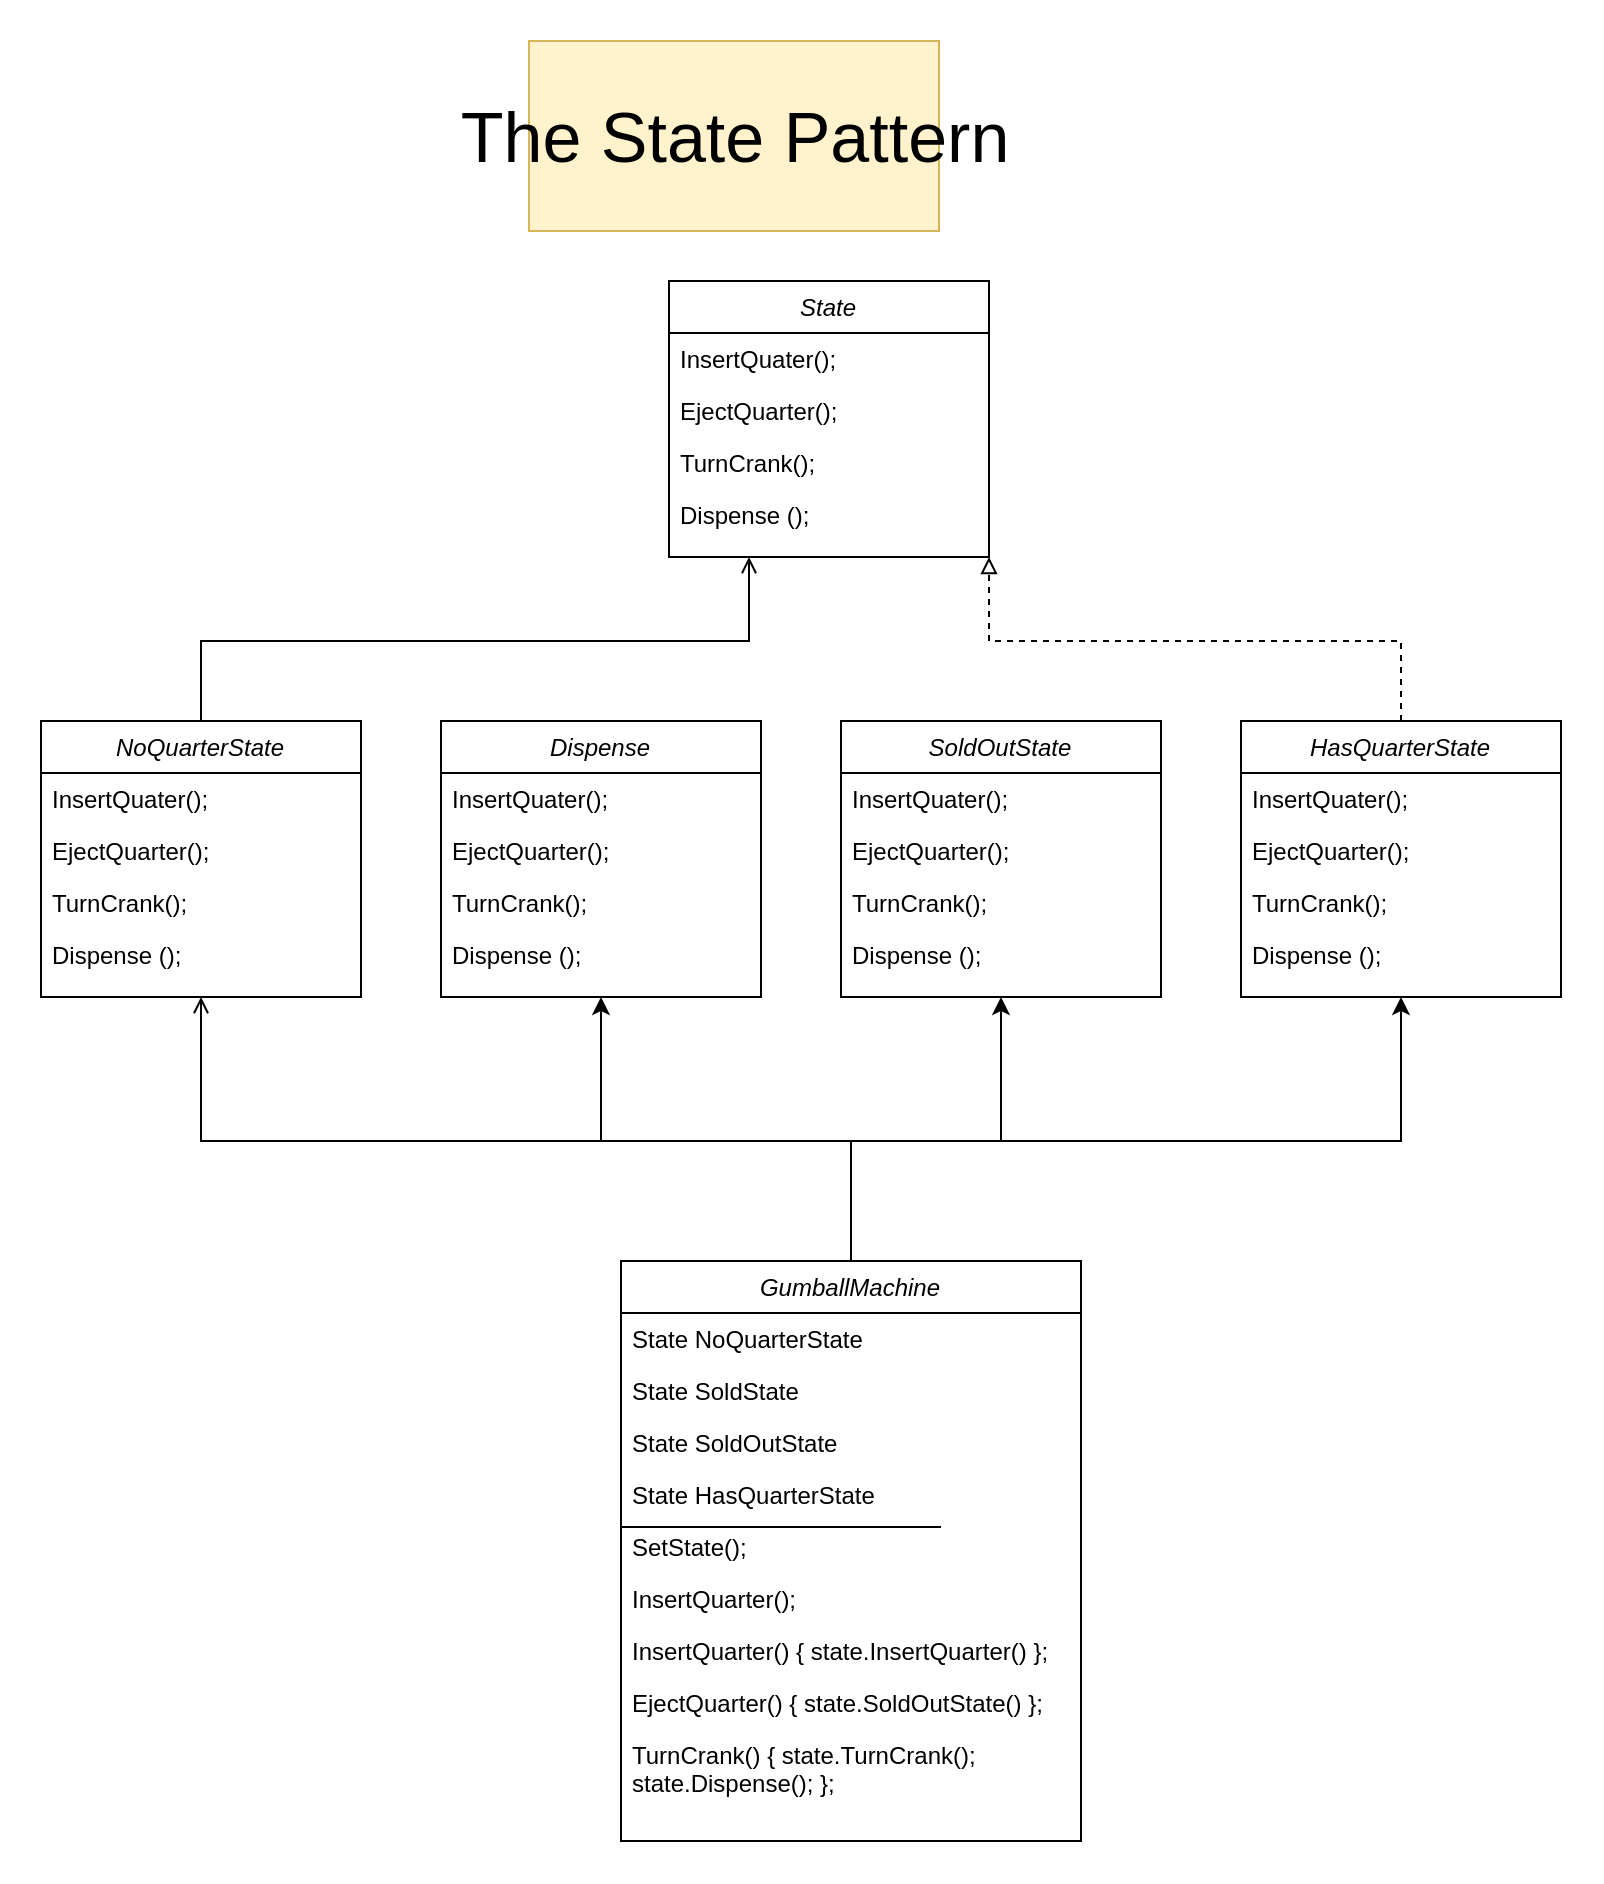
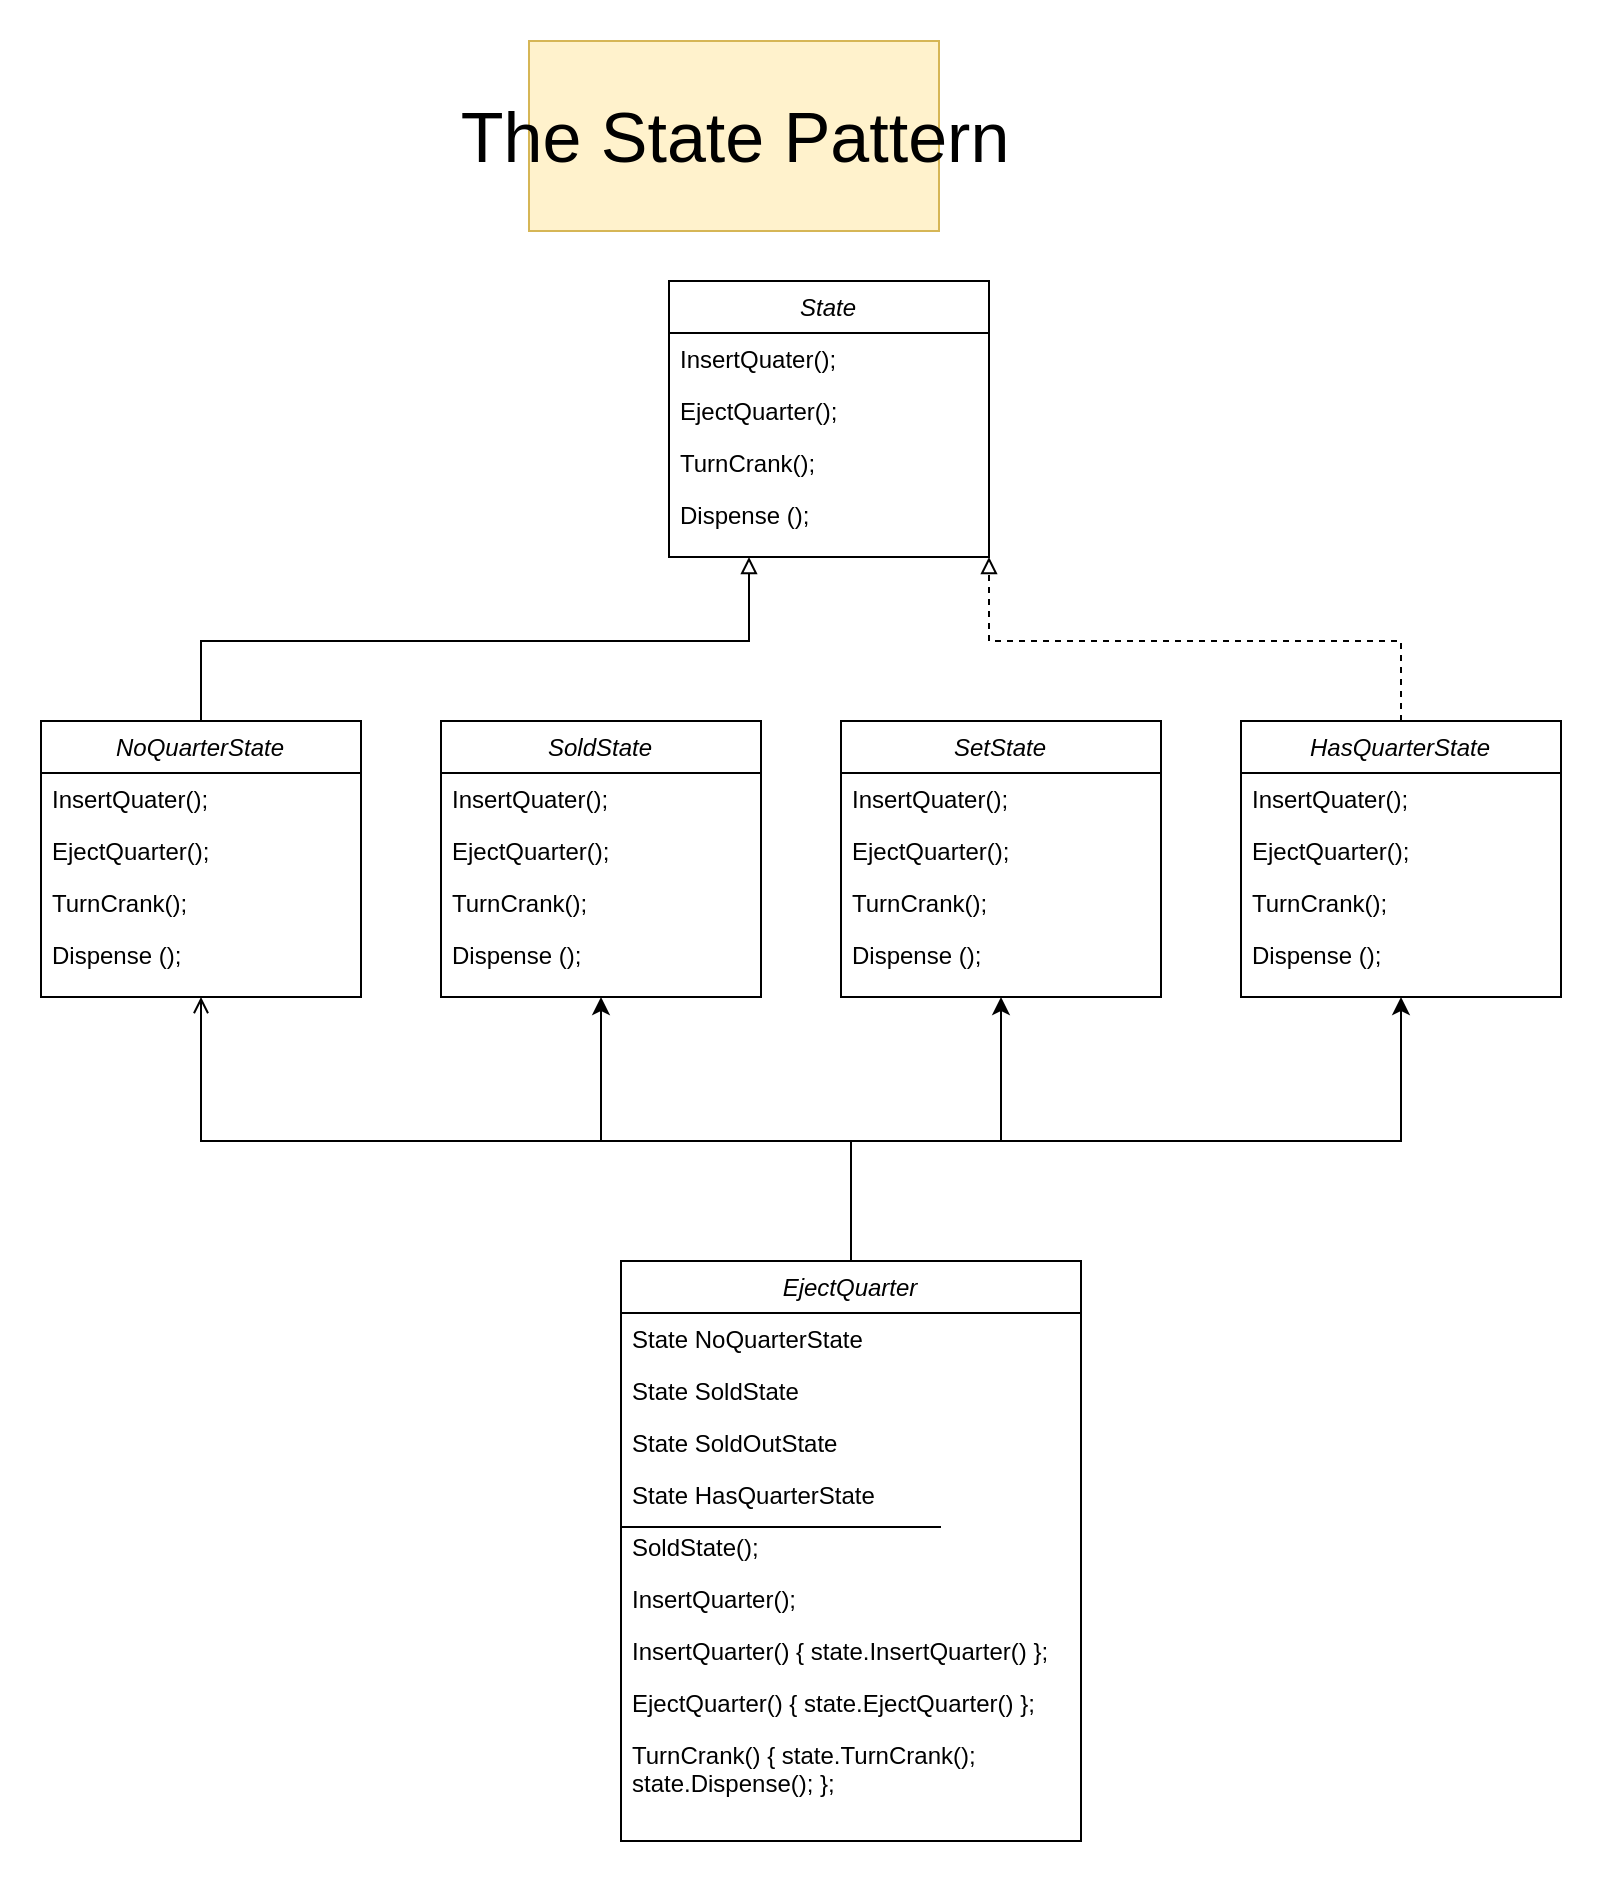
- <mxCell id="23" style="edgeStyle=orthogonalEdgeStyle;rounded=0;orthogonalLoop=1;jettySize=auto;html=1;entryX=0.25;entryY=1;entryDx=0;entryDy=0;endArrow=open;endFill=0;" edge="1" parent="1" source="24" target="2"><mxGeometry relative="1" as="geometry"><Array as="points"><mxPoint x="100" y="320" /><mxPoint x="374" y="320" /></Array></mxGeometry></mxCell>
+ <mxCell id="23" style="edgeStyle=orthogonalEdgeStyle;rounded=0;orthogonalLoop=1;jettySize=auto;html=1;entryX=0.25;entryY=1;entryDx=0;entryDy=0;endArrow=block;endFill=0;" edge="1" parent="1" source="24" target="2"><mxGeometry relative="1" as="geometry"><Array as="points"><mxPoint x="100" y="320" /><mxPoint x="374" y="320" /></Array></mxGeometry></mxCell>
- <mxCell id="7" value="Dispense" style="swimlane;fontStyle=2;align=center;verticalAlign=top;childLayout=stackLayout;horizontal=1;startSize=26;horizontalStack=0;resizeParent=1;resizeLast=0;collapsible=1;marginBottom=0;rounded=0;shadow=0;strokeWidth=1;" vertex="1" parent="1"><mxGeometry x="220" y="360" width="160" height="138" as="geometry"><mxRectangle x="230" y="140" width="160" height="26" as="alternateBounds" /></mxGeometry></mxCell>
+ <mxCell id="7" value="SoldState" style="swimlane;fontStyle=2;align=center;verticalAlign=top;childLayout=stackLayout;horizontal=1;startSize=26;horizontalStack=0;resizeParent=1;resizeLast=0;collapsible=1;marginBottom=0;rounded=0;shadow=0;strokeWidth=1;" vertex="1" parent="1"><mxGeometry x="220" y="360" width="160" height="138" as="geometry"><mxRectangle x="230" y="140" width="160" height="26" as="alternateBounds" /></mxGeometry></mxCell>
- <mxCell id="12" value="SoldOutState" style="swimlane;fontStyle=2;align=center;verticalAlign=top;childLayout=stackLayout;horizontal=1;startSize=26;horizontalStack=0;resizeParent=1;resizeLast=0;collapsible=1;marginBottom=0;rounded=0;shadow=0;strokeWidth=1;" vertex="1" parent="1"><mxGeometry x="420" y="360" width="160" height="138" as="geometry"><mxRectangle x="230" y="140" width="160" height="26" as="alternateBounds" /></mxGeometry></mxCell>
+ <mxCell id="12" value="SetState" style="swimlane;fontStyle=2;align=center;verticalAlign=top;childLayout=stackLayout;horizontal=1;startSize=26;horizontalStack=0;resizeParent=1;resizeLast=0;collapsible=1;marginBottom=0;rounded=0;shadow=0;strokeWidth=1;" vertex="1" parent="1"><mxGeometry x="420" y="360" width="160" height="138" as="geometry"><mxRectangle x="230" y="140" width="160" height="26" as="alternateBounds" /></mxGeometry></mxCell>
- <mxCell id="33" value="GumballMachine" style="swimlane;fontStyle=2;align=center;verticalAlign=top;childLayout=stackLayout;horizontal=1;startSize=26;horizontalStack=0;resizeParent=1;resizeLast=0;collapsible=1;marginBottom=0;rounded=0;shadow=0;strokeWidth=1;" vertex="1" parent="1"><mxGeometry x="310" y="630" width="230" height="290" as="geometry"><mxRectangle x="230" y="140" width="160" height="26" as="alternateBounds" /></mxGeometry></mxCell>
+ <mxCell id="33" value="EjectQuarter" style="swimlane;fontStyle=2;align=center;verticalAlign=top;childLayout=stackLayout;horizontal=1;startSize=26;horizontalStack=0;resizeParent=1;resizeLast=0;collapsible=1;marginBottom=0;rounded=0;shadow=0;strokeWidth=1;" vertex="1" parent="1"><mxGeometry x="310" y="630" width="230" height="290" as="geometry"><mxRectangle x="230" y="140" width="160" height="26" as="alternateBounds" /></mxGeometry></mxCell>
- <mxCell id="39" value="SetState();" style="text;align=left;verticalAlign=top;spacingLeft=4;spacingRight=4;overflow=hidden;rotatable=0;points=[[0,0.5],[1,0.5]];portConstraint=eastwest;rounded=0;shadow=0;html=0;" vertex="1" parent="33"><mxGeometry y="130" width="230" height="26" as="geometry" /></mxCell>
+ <mxCell id="39" value="SoldState();" style="text;align=left;verticalAlign=top;spacingLeft=4;spacingRight=4;overflow=hidden;rotatable=0;points=[[0,0.5],[1,0.5]];portConstraint=eastwest;rounded=0;shadow=0;html=0;" vertex="1" parent="33"><mxGeometry y="130" width="230" height="26" as="geometry" /></mxCell>
- <mxCell id="42" value="EjectQuarter() { state.SoldOutState() };" style="text;align=left;verticalAlign=top;spacingLeft=4;spacingRight=4;overflow=hidden;rotatable=0;points=[[0,0.5],[1,0.5]];portConstraint=eastwest;rounded=0;shadow=0;html=0;" vertex="1" parent="33"><mxGeometry y="208" width="230" height="26" as="geometry" /></mxCell>
+ <mxCell id="42" value="EjectQuarter() { state.EjectQuarter() };" style="text;align=left;verticalAlign=top;spacingLeft=4;spacingRight=4;overflow=hidden;rotatable=0;points=[[0,0.5],[1,0.5]];portConstraint=eastwest;rounded=0;shadow=0;html=0;" vertex="1" parent="33"><mxGeometry y="208" width="230" height="26" as="geometry" /></mxCell>
